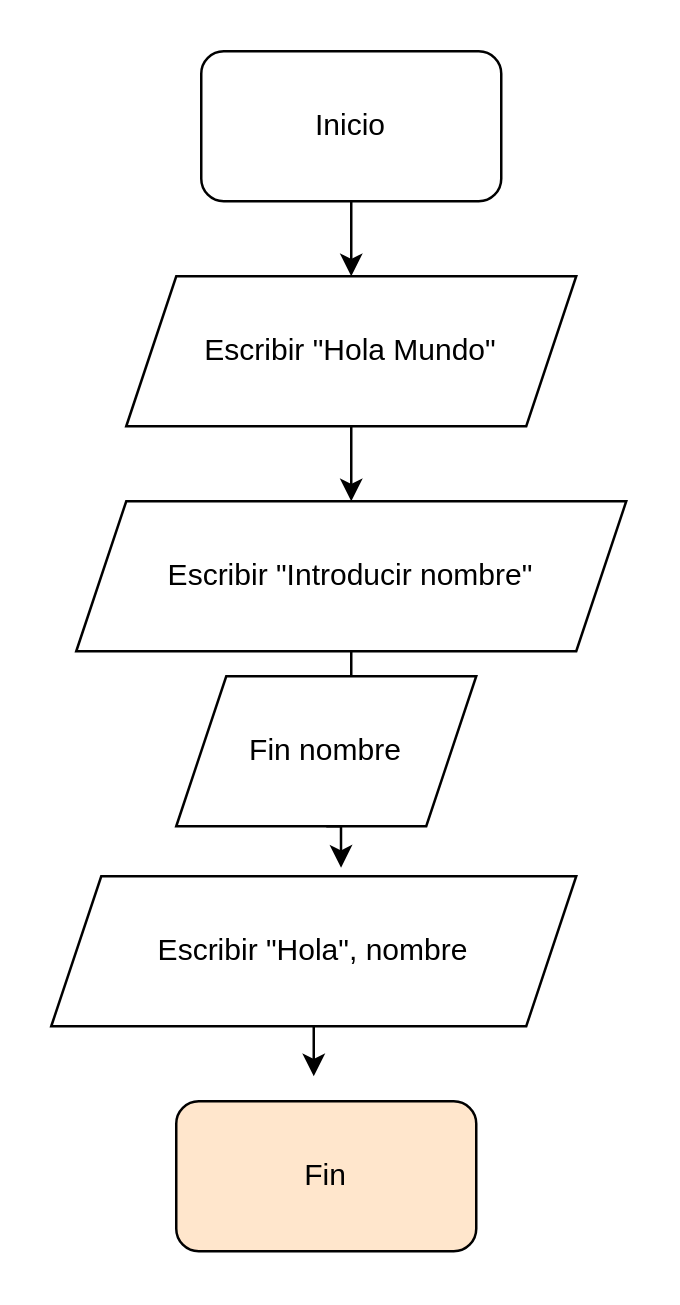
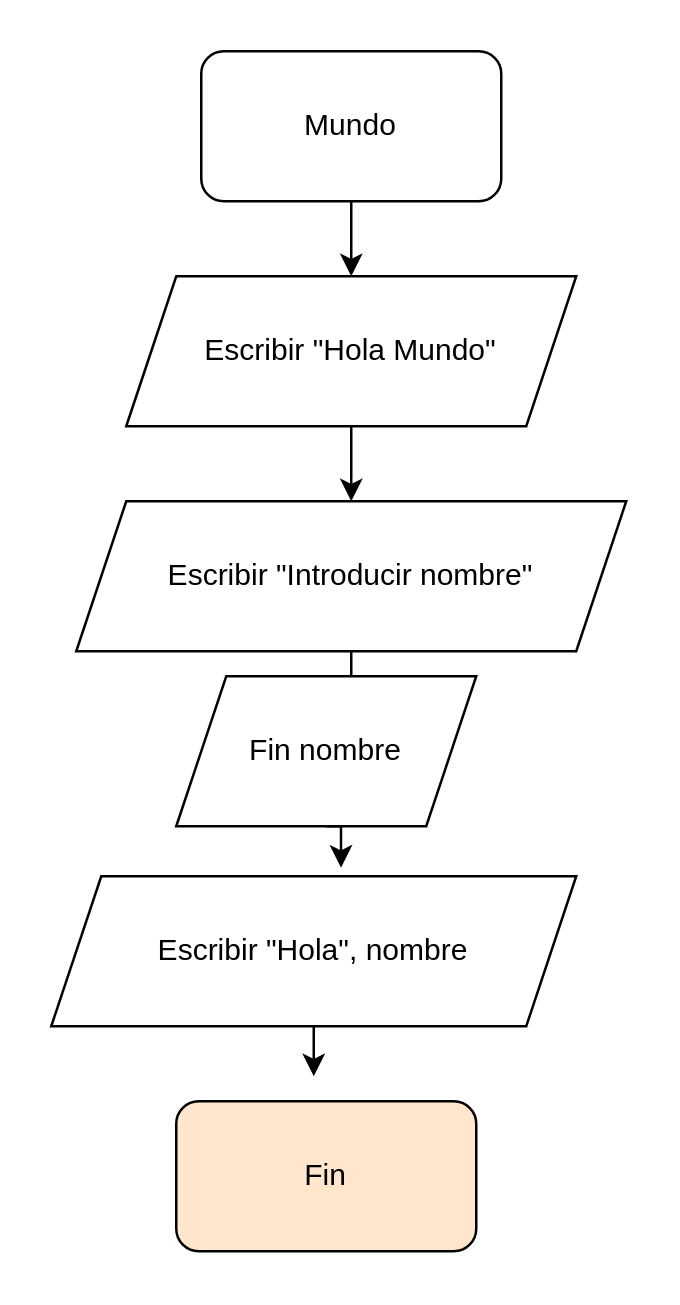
- <mxCell id="3" value="Inicio" style="rounded=1;whiteSpace=wrap;html=1;" vertex="1" parent="1"><mxGeometry x="80" y="20" width="120" height="60" as="geometry" /></mxCell>
+ <mxCell id="3" value="Mundo" style="rounded=1;whiteSpace=wrap;html=1;" vertex="1" parent="1"><mxGeometry x="80" y="20" width="120" height="60" as="geometry" /></mxCell>
